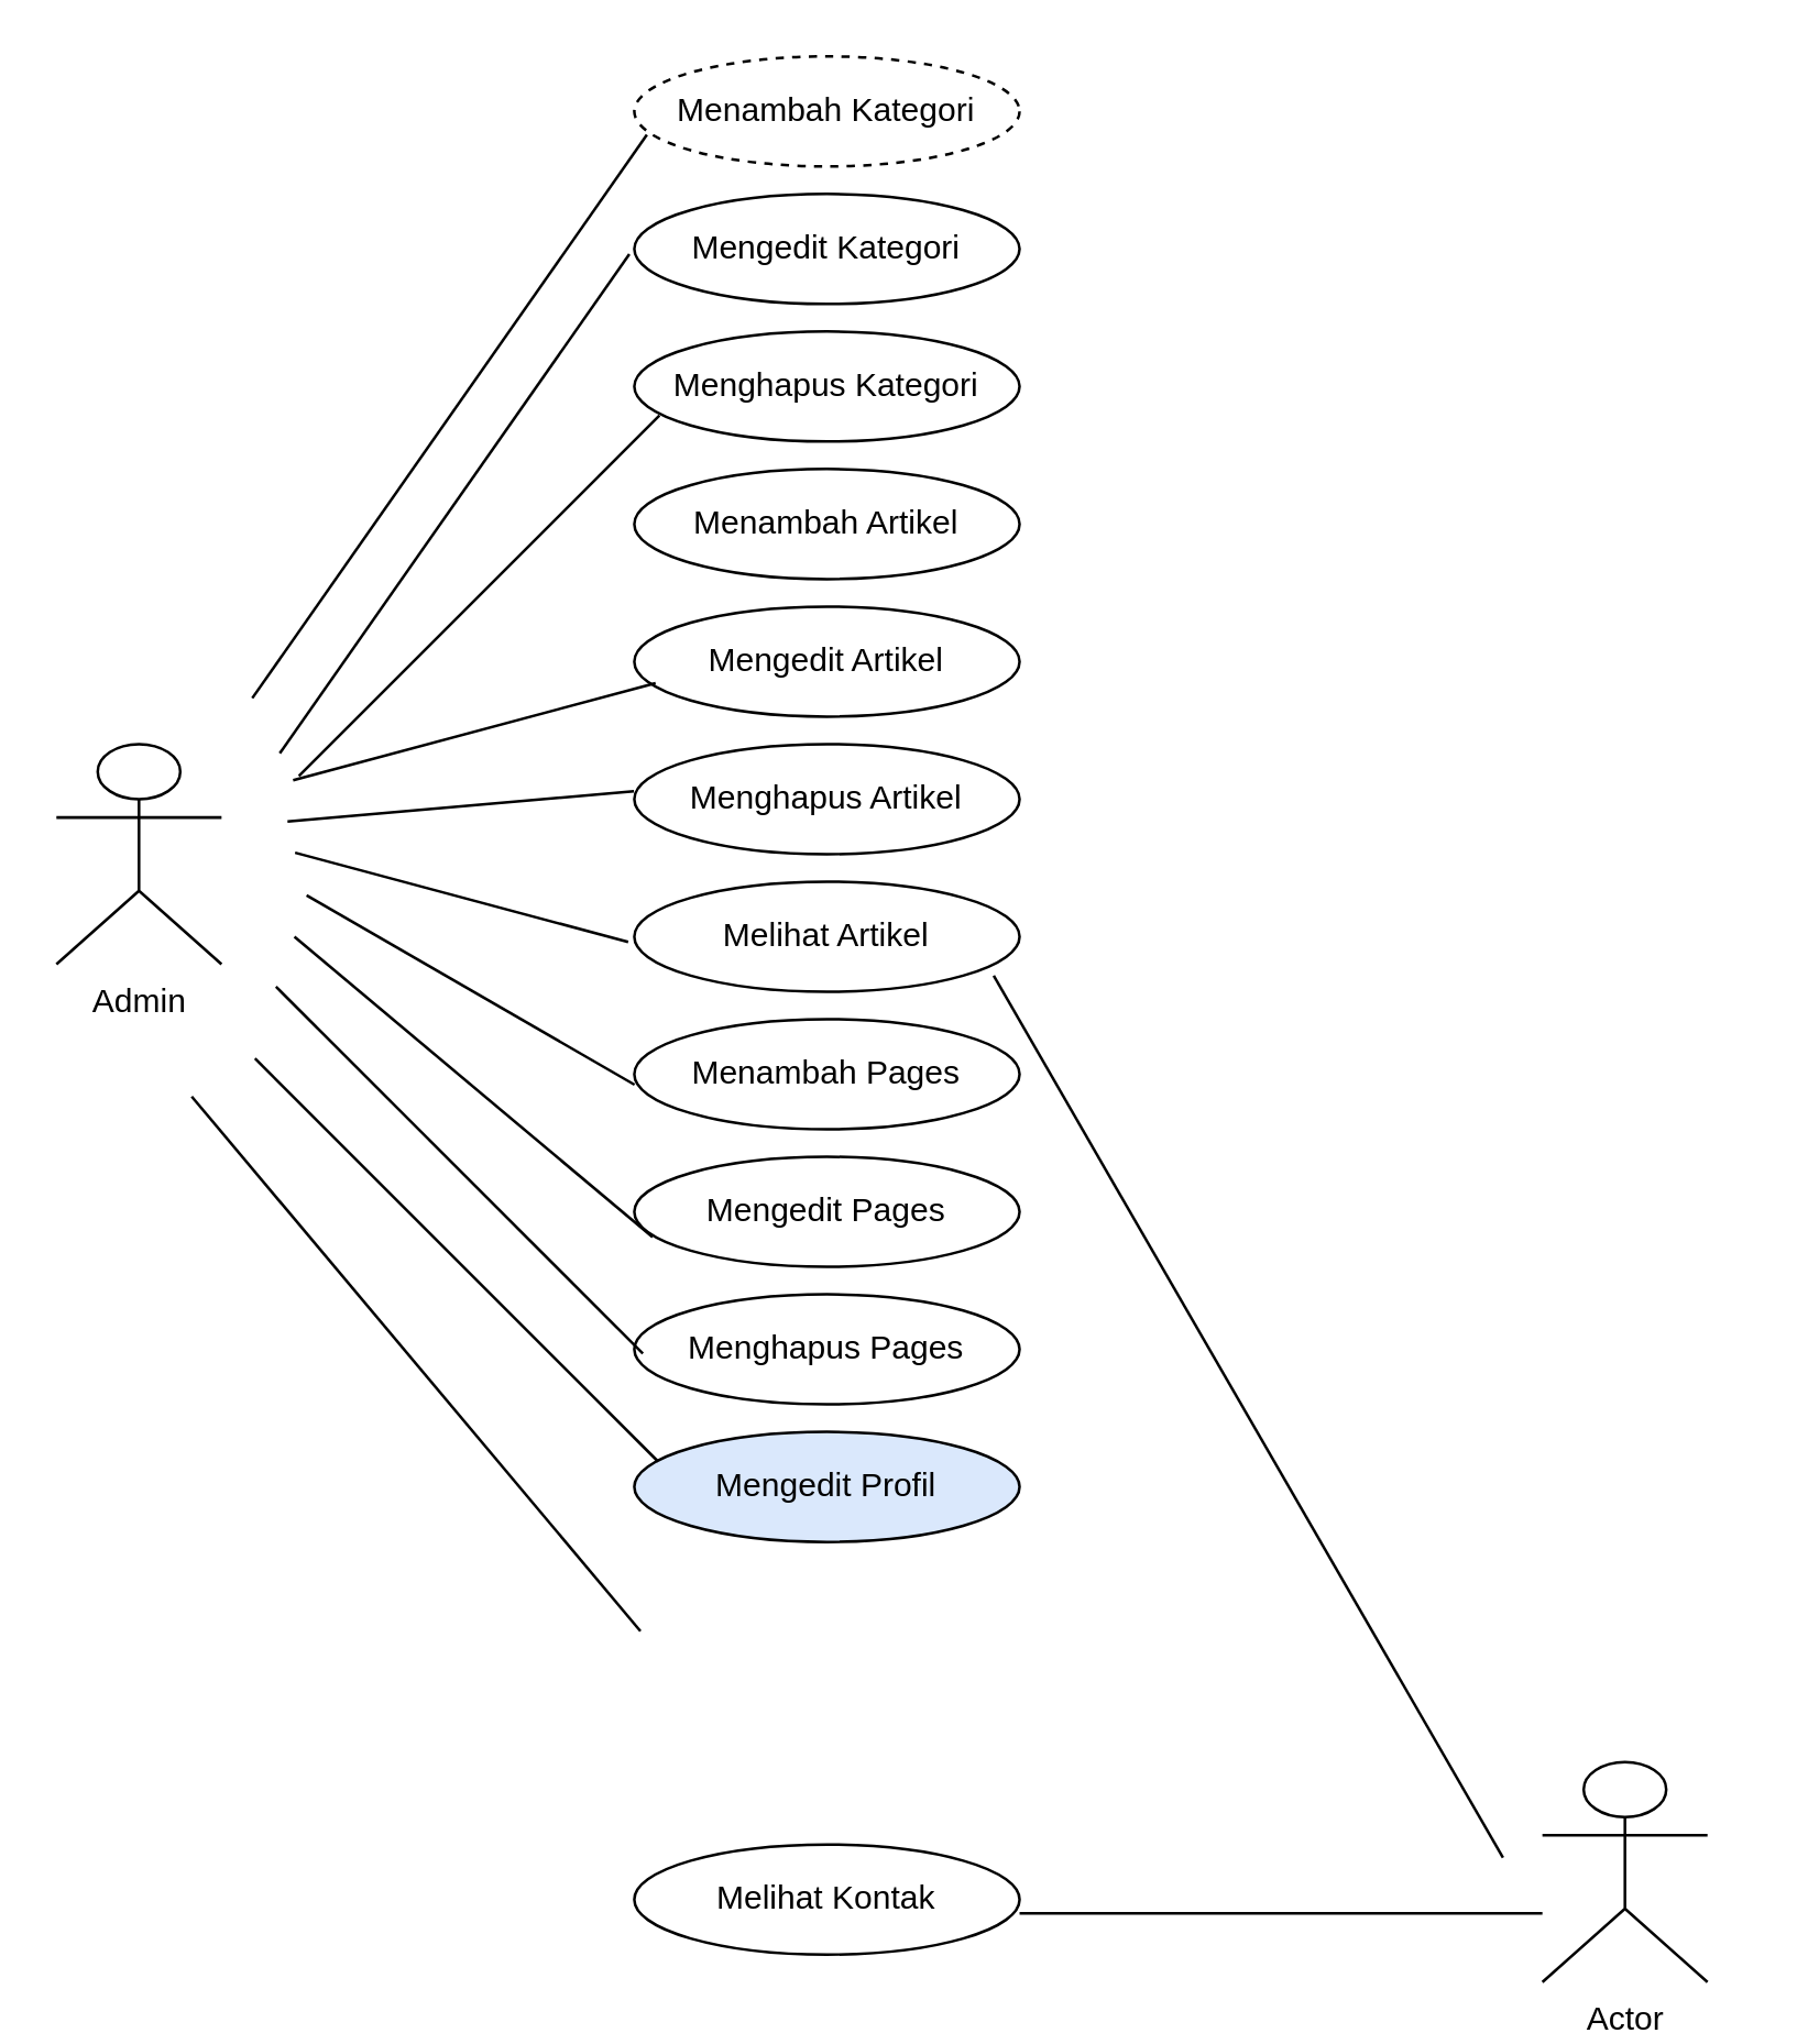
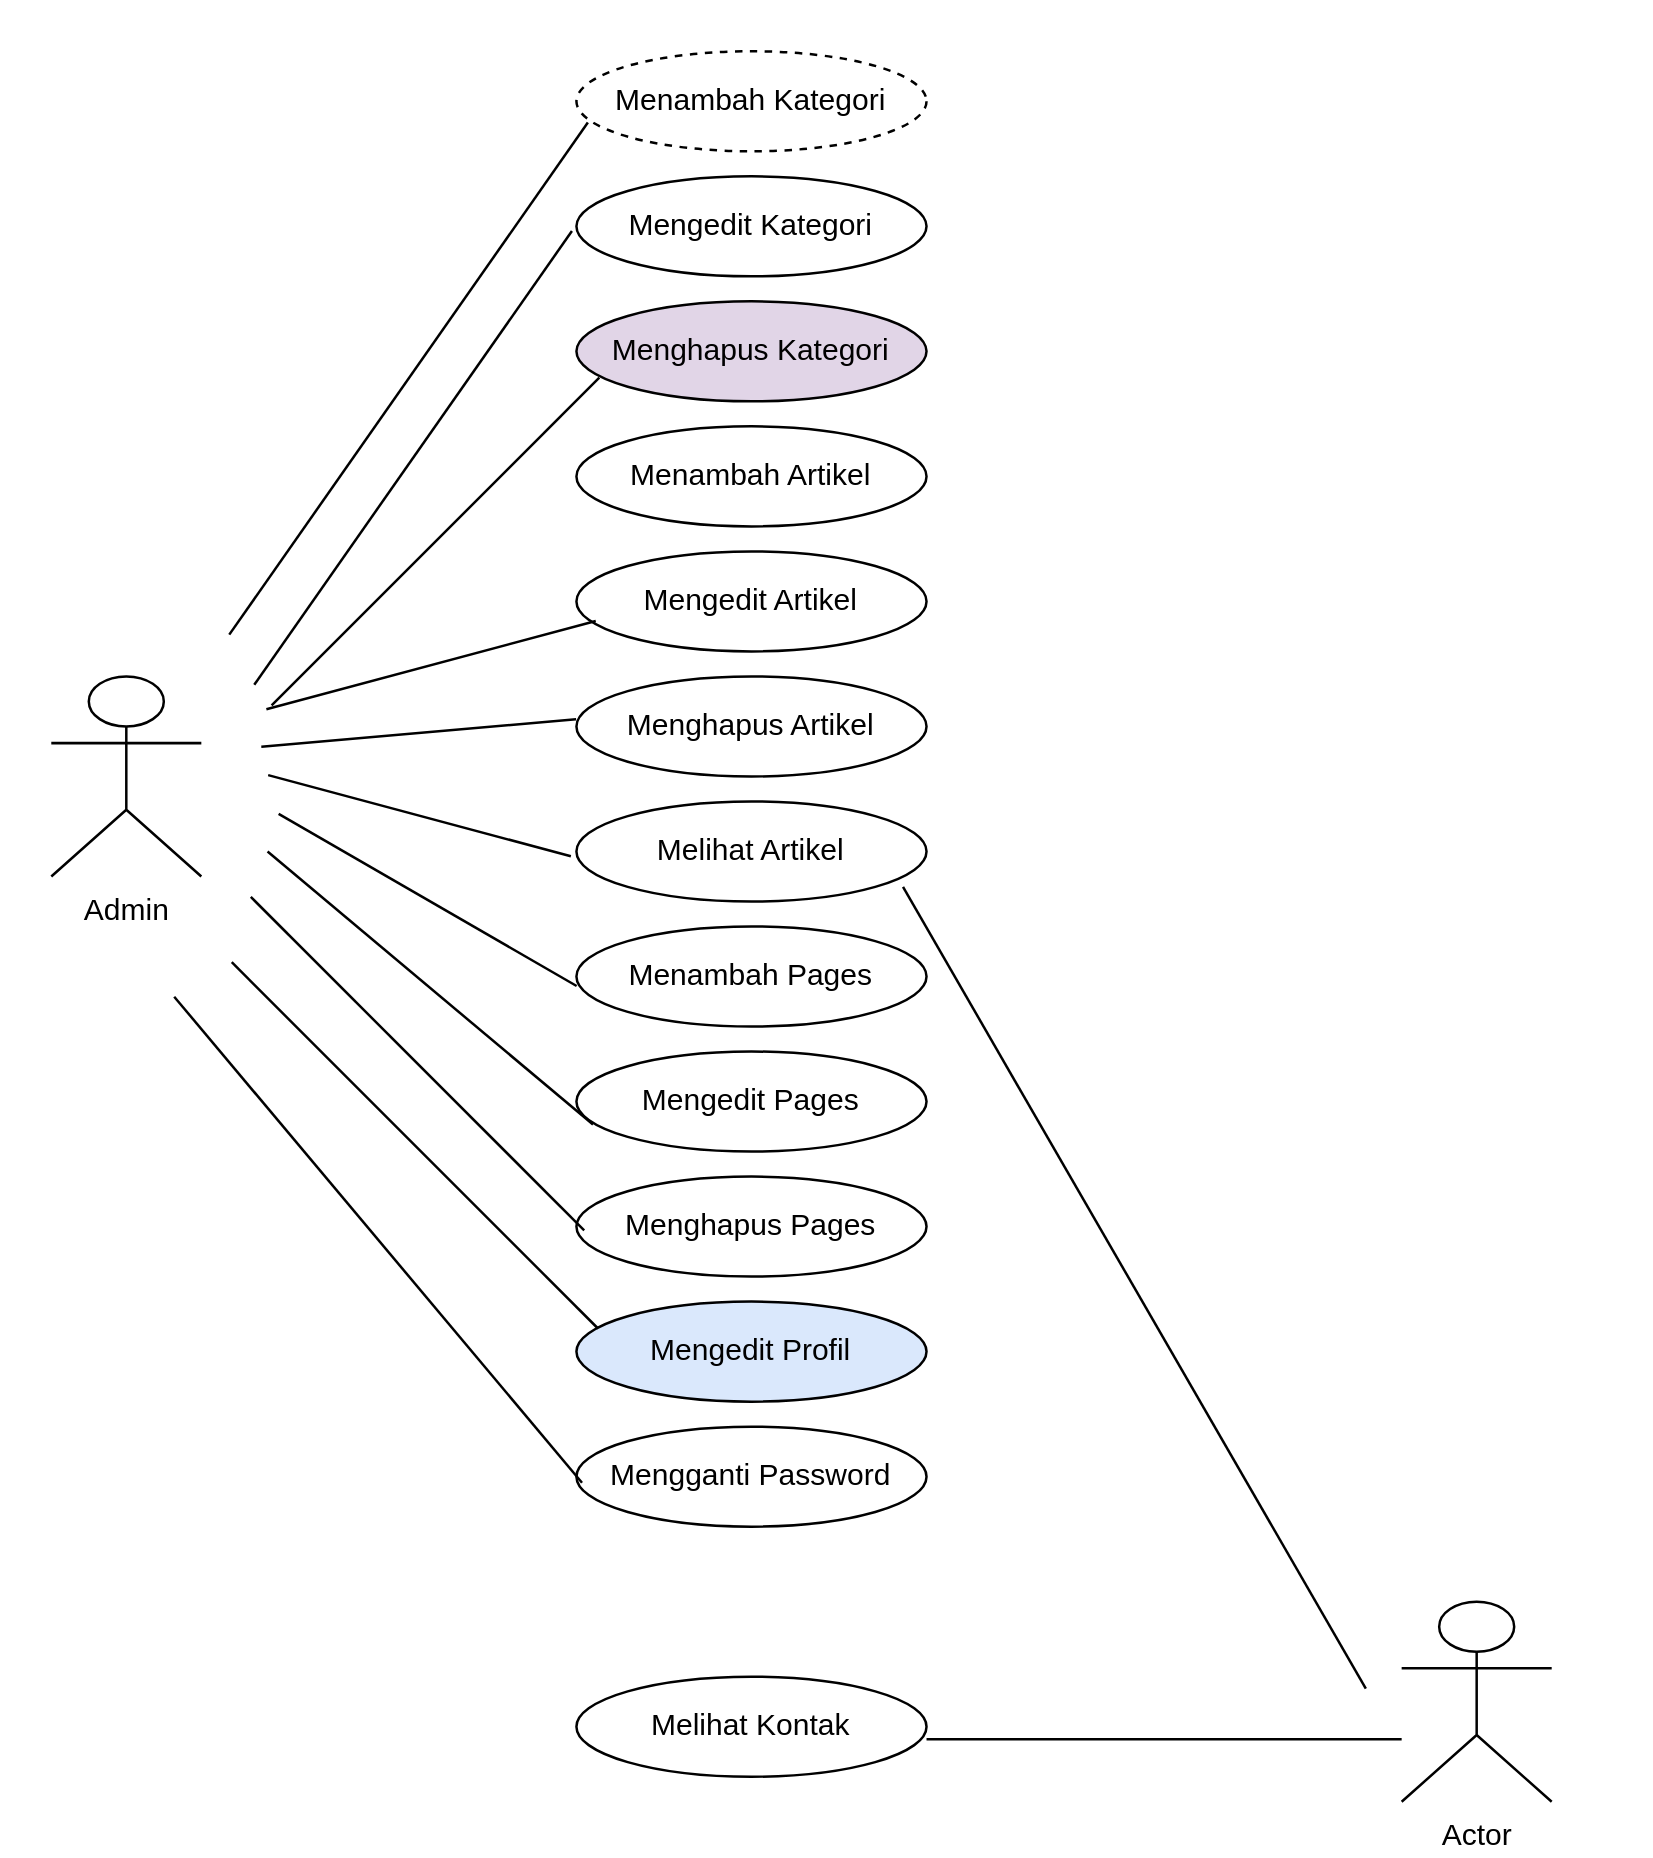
- <mxCell id="4" value="Menghapus Kategori" style="ellipse;whiteSpace=wrap;html=1;" vertex="1" parent="1"><mxGeometry x="230" y="120" width="140" height="40" as="geometry" /></mxCell>
+ <mxCell id="4" value="Menghapus Kategori" style="ellipse;whiteSpace=wrap;html=1;fillColor=#e1d5e7;" vertex="1" parent="1"><mxGeometry x="230" y="120" width="140" height="40" as="geometry" /></mxCell>
+ <mxCell id="14" value="Mengganti Password" style="ellipse;whiteSpace=wrap;html=1;" vertex="1" parent="1"><mxGeometry x="230" y="570" width="140" height="40" as="geometry" /></mxCell>
